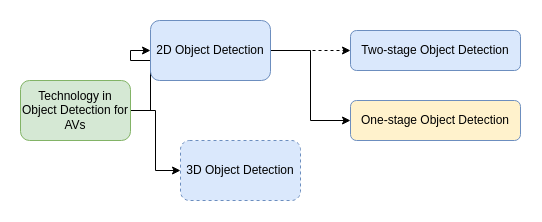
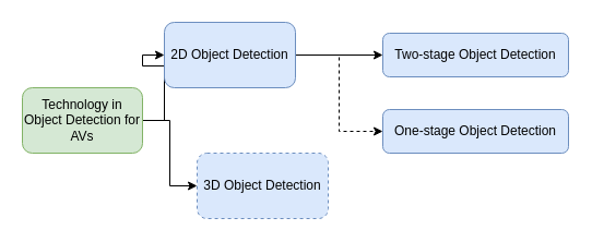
- <mxCell id="5" style="edgeStyle=orthogonalEdgeStyle;rounded=0;orthogonalLoop=1;jettySize=auto;html=1;entryX=0;entryY=0.5;entryDx=0;entryDy=0;dashed=1;" edge="1" parent="1" source="7" target="9"><mxGeometry relative="1" as="geometry" /></mxCell>
+ <mxCell id="5" style="edgeStyle=orthogonalEdgeStyle;rounded=0;orthogonalLoop=1;jettySize=auto;html=1;entryX=0;entryY=0.5;entryDx=0;entryDy=0;" edge="1" parent="1" source="7" target="9"><mxGeometry relative="1" as="geometry" /></mxCell>
- <mxCell id="6" style="edgeStyle=orthogonalEdgeStyle;rounded=0;orthogonalLoop=1;jettySize=auto;html=1;entryX=0;entryY=0.5;entryDx=0;entryDy=0;" edge="1" parent="1" source="7" target="10"><mxGeometry relative="1" as="geometry" /></mxCell>
+ <mxCell id="6" style="edgeStyle=orthogonalEdgeStyle;rounded=0;orthogonalLoop=1;jettySize=auto;html=1;entryX=0;entryY=0.5;entryDx=0;entryDy=0;dashed=1;" edge="1" parent="1" source="7" target="10"><mxGeometry relative="1" as="geometry" /></mxCell>
- <mxCell id="10" value="One-stage Object Detection" style="rounded=1;whiteSpace=wrap;html=1;fillColor=#fff2cc;strokeColor=#6c8ebf;" vertex="1" parent="1"><mxGeometry x="350" y="100" width="170" height="40" as="geometry" /></mxCell>
+ <mxCell id="10" value="One-stage Object Detection" style="rounded=1;whiteSpace=wrap;html=1;fillColor=#dae8fc;strokeColor=#6c8ebf;" vertex="1" parent="1"><mxGeometry x="350" y="100" width="170" height="40" as="geometry" /></mxCell>
